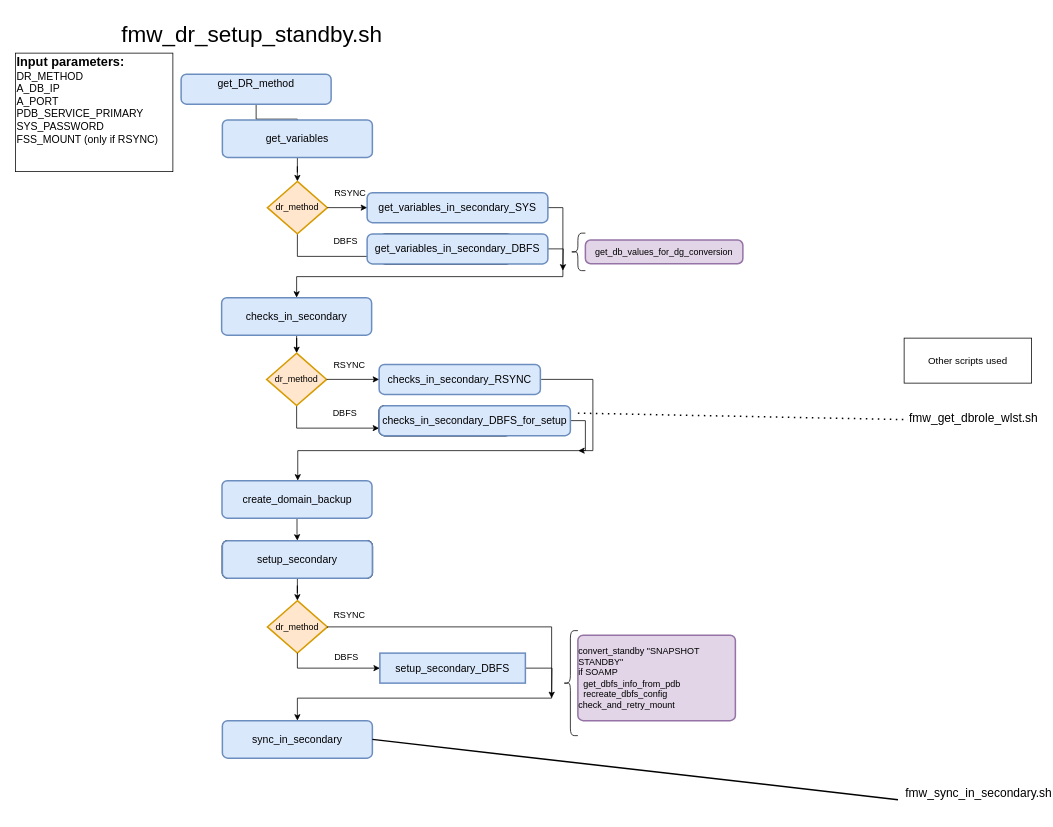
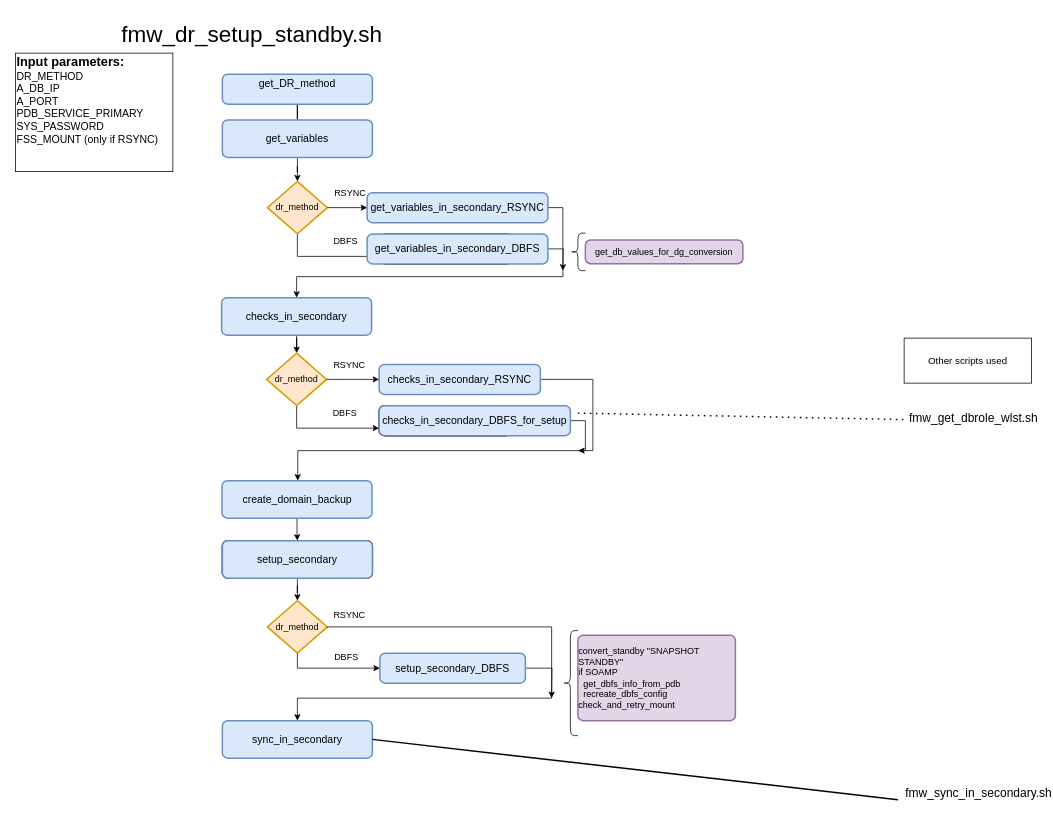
- <mxCell id="3" value="&lt;div style=&quot;font-size: 14px&quot;&gt;&lt;font style=&quot;font-size: 14px&quot;&gt;get_DR_method&lt;/font&gt;&lt;/div&gt;&lt;div style=&quot;font-size: 14px&quot;&gt;&lt;br&gt;&lt;/div&gt;" style="rounded=1;whiteSpace=wrap;html=1;absoluteArcSize=1;arcSize=14;strokeWidth=2;fillColor=#dae8fc;strokeColor=#6c8ebf;" parent="1" vertex="1"><mxGeometry x="241" y="98" width="200" height="40" as="geometry" /></mxCell>
+ <mxCell id="3" value="&lt;div style=&quot;font-size: 14px&quot;&gt;&lt;font style=&quot;font-size: 14px&quot;&gt;get_DR_method&lt;/font&gt;&lt;/div&gt;&lt;div style=&quot;font-size: 14px&quot;&gt;&lt;br&gt;&lt;/div&gt;" style="rounded=1;whiteSpace=wrap;html=1;absoluteArcSize=1;arcSize=14;strokeWidth=2;fillColor=#dae8fc;strokeColor=#6c8ebf;" parent="1" vertex="1"><mxGeometry x="296" y="98" width="200" height="40" as="geometry" /></mxCell>
- <mxCell id="32" value="&lt;font style=&quot;font-size: 14px&quot;&gt;get_variables_in_secondary_SYS&lt;/font&gt;" style="rounded=1;whiteSpace=wrap;html=1;absoluteArcSize=1;arcSize=14;strokeWidth=2;fillColor=#dae8fc;strokeColor=#6c8ebf;" parent="1" vertex="1"><mxGeometry x="489" y="256" width="241" height="40" as="geometry" /></mxCell>
+ <mxCell id="32" value="&lt;font style=&quot;font-size: 14px&quot;&gt;get_variables_in_secondary_RSYNC&lt;/font&gt;" style="rounded=1;whiteSpace=wrap;html=1;absoluteArcSize=1;arcSize=14;strokeWidth=2;fillColor=#dae8fc;strokeColor=#6c8ebf;" parent="1" vertex="1"><mxGeometry x="489" y="256" width="241" height="40" as="geometry" /></mxCell>
- <mxCell id="18" value="&lt;font style=&quot;font-size: 14px&quot;&gt;setup_secondary_DBFS&lt;/font&gt;" style="whiteSpace=wrap;html=1;absoluteArcSize=1;arcSize=14;strokeWidth=2;fillColor=#dae8fc;strokeColor=#6c8ebf;rounded=0;" parent="1" vertex="1"><mxGeometry x="506" y="870" width="194" height="40" as="geometry" /></mxCell>
+ <mxCell id="18" value="&lt;font style=&quot;font-size: 14px&quot;&gt;setup_secondary_DBFS&lt;/font&gt;" style="rounded=1;whiteSpace=wrap;html=1;absoluteArcSize=1;arcSize=14;strokeWidth=2;fillColor=#dae8fc;strokeColor=#6c8ebf;" parent="1" vertex="1"><mxGeometry x="506" y="870" width="194" height="40" as="geometry" /></mxCell>
